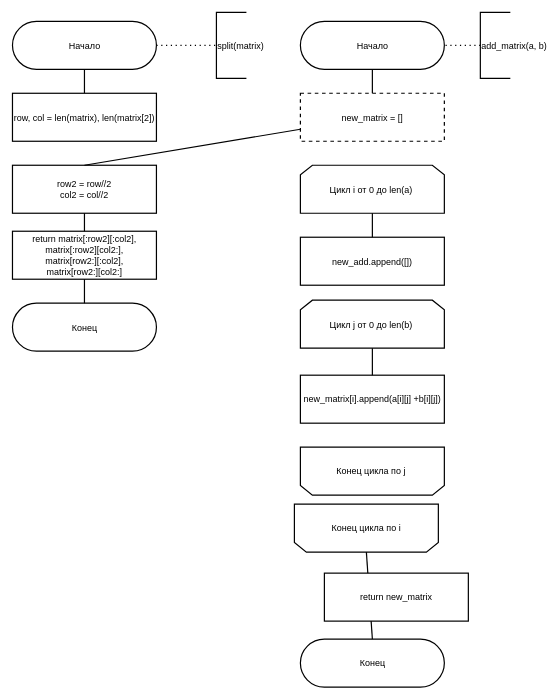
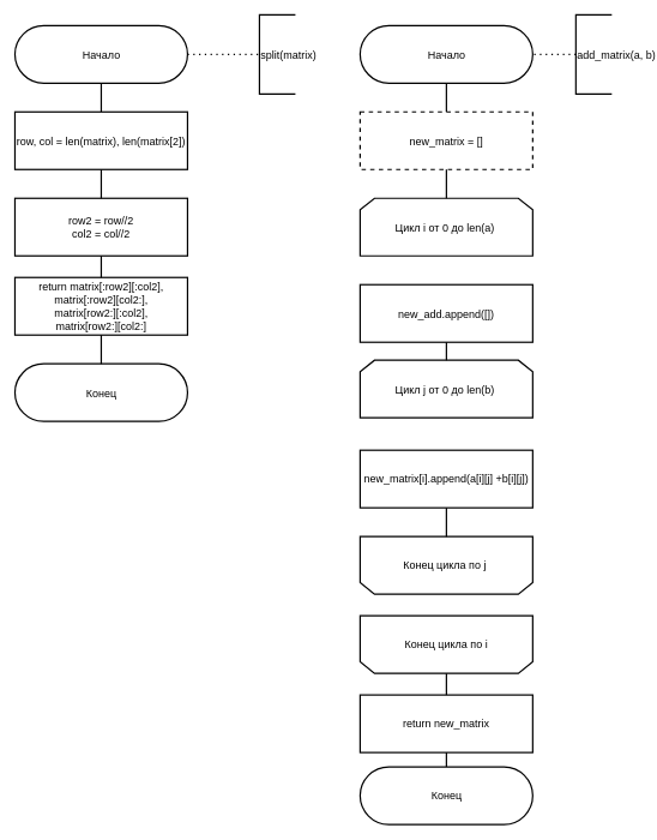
- <mxCell id="10" value="" style="endArrow=none;html=1;rounded=0;strokeWidth=2;fontSize=15;exitX=0.5;exitY=0;exitDx=0;exitDy=0;" parent="1" source="7" target="16" edge="1"><mxGeometry width="50" height="50" relative="1" as="geometry"><mxPoint x="320" y="315" as="sourcePoint" /><mxPoint x="370" y="265" as="targetPoint" /></mxGeometry></mxCell>
+ <mxCell id="10" value="" style="endArrow=none;html=1;rounded=0;strokeWidth=2;fontSize=15;entryX=0.5;entryY=1;entryDx=0;entryDy=0;exitX=0.5;exitY=0;exitDx=0;exitDy=0;" parent="1" source="7" target="6" edge="1"><mxGeometry width="50" height="50" relative="1" as="geometry"><mxPoint x="320" y="315" as="sourcePoint" /><mxPoint x="370" y="265" as="targetPoint" /></mxGeometry></mxCell>
+ <mxCell id="27" value="" style="endArrow=none;html=1;rounded=0;strokeWidth=2;fontSize=15;entryX=0.5;entryY=1;entryDx=0;entryDy=0;exitX=0.5;exitY=0;exitDx=0;exitDy=0;" parent="1" source="15" target="16" edge="1"><mxGeometry width="50" height="50" relative="1" as="geometry"><mxPoint x="320" y="435" as="sourcePoint" /><mxPoint x="370" y="385" as="targetPoint" /></mxGeometry></mxCell>
- <mxCell id="26" value="" style="endArrow=none;html=1;rounded=0;strokeWidth=2;fontSize=15;entryX=0.5;entryY=1;entryDx=0;entryDy=0;exitX=0.5;exitY=0;exitDx=0;exitDy=0;" parent="1" source="14" target="15" edge="1"><mxGeometry width="50" height="50" relative="1" as="geometry"><mxPoint x="320" y="435" as="sourcePoint" /><mxPoint x="370" y="385" as="targetPoint" /></mxGeometry></mxCell>
+ <mxCell id="25" value="" style="endArrow=none;html=1;rounded=0;strokeWidth=2;fontSize=15;entryX=0.5;entryY=1;entryDx=0;entryDy=0;exitX=0.5;exitY=0;exitDx=0;exitDy=0;" parent="1" source="21" target="14" edge="1"><mxGeometry width="50" height="50" relative="1" as="geometry"><mxPoint x="320" y="435" as="sourcePoint" /><mxPoint x="370" y="385" as="targetPoint" /></mxGeometry></mxCell>
- <mxCell id="24" value="" style="endArrow=none;html=1;rounded=0;strokeWidth=2;fontSize=15;exitX=0.5;exitY=1;exitDx=0;exitDy=0;entryX=0.5;entryY=0;entryDx=0;entryDy=0;" parent="1" source="21" target="17" edge="1"><mxGeometry width="50" height="50" relative="1" as="geometry"><mxPoint x="320" y="435" as="sourcePoint" /><mxPoint x="370" y="385" as="targetPoint" /></mxGeometry></mxCell>
+ <mxCell id="29" value="" style="endArrow=none;html=1;rounded=0;strokeWidth=2;fontSize=15;entryX=0.5;entryY=1;entryDx=0;entryDy=0;exitX=0.5;exitY=1;exitDx=0;exitDy=0;" parent="1" source="22" target="17" edge="1"><mxGeometry width="50" height="50" relative="1" as="geometry"><mxPoint x="320" y="435" as="sourcePoint" /><mxPoint x="370" y="385" as="targetPoint" /></mxGeometry></mxCell>
- <mxCell id="23" value="Конец цикла по i" style="shape=loopLimit;whiteSpace=wrap;html=1;strokeWidth=2;fontSize=15;direction=west;" parent="1" vertex="1"><mxGeometry x="490" y="840" width="240" height="80" as="geometry" /></mxCell>
+ <mxCell id="23" value="Конец цикла по i" style="shape=loopLimit;whiteSpace=wrap;html=1;strokeWidth=2;fontSize=15;direction=west;" parent="1" vertex="1"><mxGeometry x="500" y="855" width="240" height="80" as="geometry" /></mxCell>
- <mxCell id="31" value="&lt;font style=&quot;font-size: 15px;&quot;&gt;return new_matrix&lt;br style=&quot;font-size: 15px;&quot;&gt;&lt;/font&gt;" style="rounded=0;whiteSpace=wrap;html=1;strokeWidth=2;fontSize=15;" parent="1" vertex="1"><mxGeometry x="540" y="955" width="240" height="80" as="geometry" /></mxCell>
+ <mxCell id="31" value="&lt;font style=&quot;font-size: 15px;&quot;&gt;return new_matrix&lt;br style=&quot;font-size: 15px;&quot;&gt;&lt;/font&gt;" style="rounded=0;whiteSpace=wrap;html=1;strokeWidth=2;fontSize=15;" parent="1" vertex="1"><mxGeometry x="500" y="965" width="240" height="80" as="geometry" /></mxCell>
